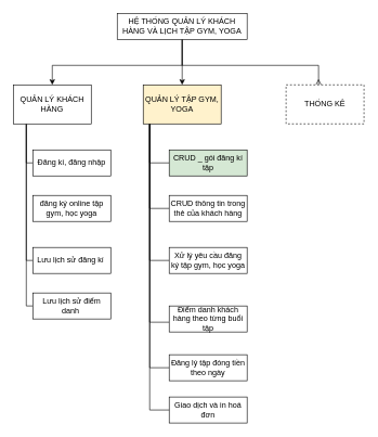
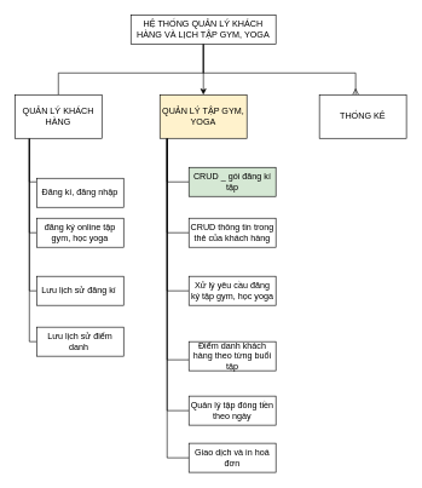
- <mxCell id="2" value="" style="edgeStyle=orthogonalEdgeStyle;rounded=0;orthogonalLoop=1;jettySize=auto;html=1;" parent="1" source="5" target="10" edge="1"><mxGeometry relative="1" as="geometry"><Array as="points"><mxPoint x="280" y="100" /><mxPoint x="80" y="100" /></Array></mxGeometry></mxCell>
+ <mxCell id="2" value="" style="edgeStyle=orthogonalEdgeStyle;rounded=0;orthogonalLoop=1;jettySize=auto;html=1;endArrow=none;" parent="1" source="5" target="10" edge="1"><mxGeometry relative="1" as="geometry"><Array as="points"><mxPoint x="280" y="100" /><mxPoint x="80" y="100" /></Array></mxGeometry></mxCell>
- <mxCell id="28" value="THỐNG KÊ" style="whiteSpace=wrap;html=1;rounded=0;dashed=1;" parent="1" vertex="1"><mxGeometry x="440" y="130" width="120" height="60" as="geometry" /></mxCell>
+ <mxCell id="28" value="THỐNG KÊ" style="whiteSpace=wrap;html=1;rounded=0;" parent="1" vertex="1"><mxGeometry x="440" y="130" width="120" height="60" as="geometry" /></mxCell>
- <mxCell id="17" value="Đăng kí, đăng nhập" style="whiteSpace=wrap;html=1;rounded=0;" parent="1" vertex="1"><mxGeometry x="50" y="230" width="120" height="40" as="geometry" /></mxCell>
+ <mxCell id="17" value="Đăng kí, đăng nhập" style="whiteSpace=wrap;html=1;rounded=0;" parent="1" vertex="1"><mxGeometry x="50" y="245" width="120" height="40" as="geometry" /></mxCell>
+ <mxCell id="7" style="edgeStyle=orthogonalEdgeStyle;rounded=0;orthogonalLoop=1;jettySize=auto;html=1;endArrow=none;endFill=0;" parent="1" source="10" target="18" edge="1"><mxGeometry relative="1" as="geometry"><Array as="points"><mxPoint x="40" y="320" /></Array></mxGeometry></mxCell>
- <mxCell id="24" value="Đăng lý tập đóng tiền theo ngày" style="whiteSpace=wrap;html=1;rounded=0;" parent="1" vertex="1"><mxGeometry x="260" y="545" width="120" height="40" as="geometry" /></mxCell>
+ <mxCell id="24" value="Quản lý tập đóng tiền theo ngày" style="whiteSpace=wrap;html=1;rounded=0;" parent="1" vertex="1"><mxGeometry x="260" y="545" width="120" height="40" as="geometry" /></mxCell>
